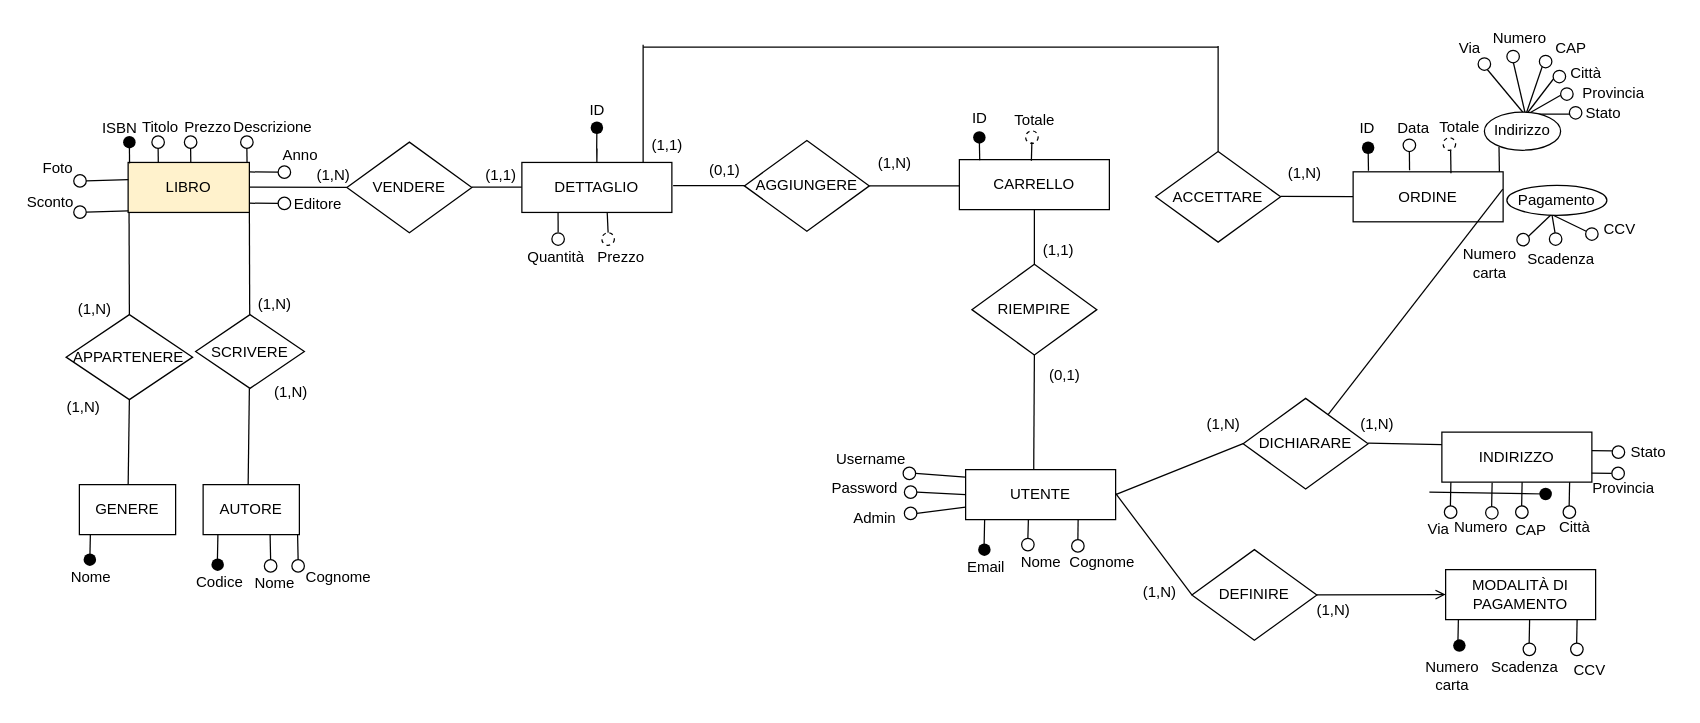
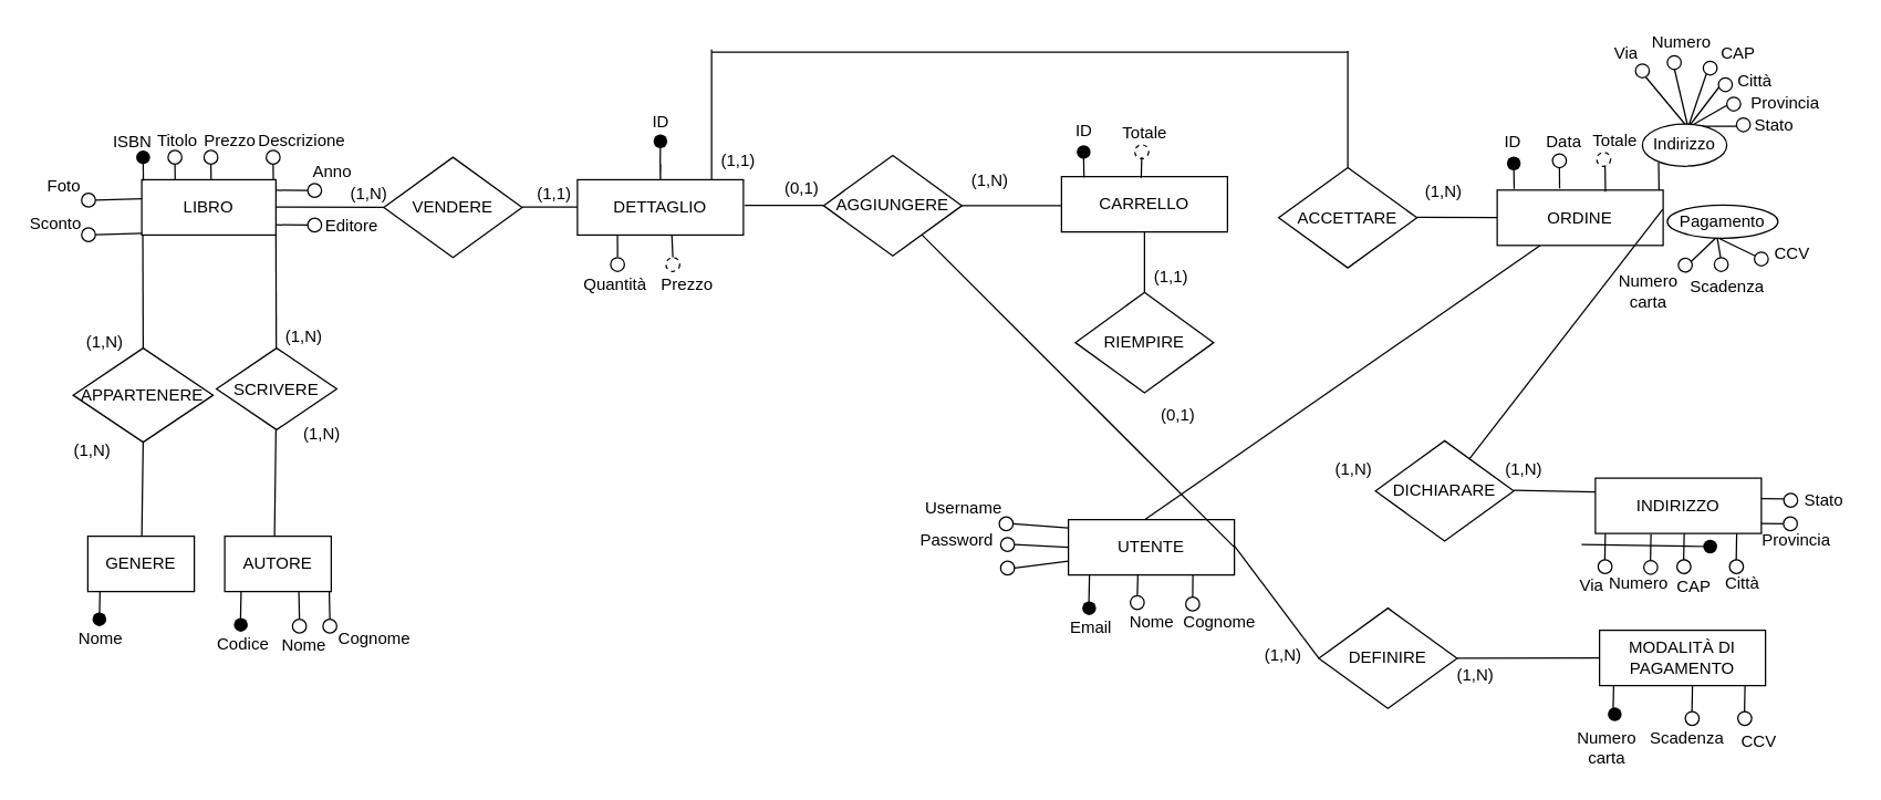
- <mxCell id="2" value="LIBRO" style="rounded=0;whiteSpace=wrap;html=1;fillColor=#fff2cc;" parent="1" vertex="1"><mxGeometry x="102" y="129.25" width="97" height="40" as="geometry" /></mxCell>
+ <mxCell id="2" value="LIBRO" style="rounded=0;whiteSpace=wrap;html=1;" parent="1" vertex="1"><mxGeometry x="102" y="129.25" width="97" height="40" as="geometry" /></mxCell>
- <mxCell id="69" value="" style="endArrow=none;html=1;rounded=0;entryX=0.5;entryY=1;entryDx=0;entryDy=0;startArrow=none;exitX=0.454;exitY=0.014;exitDx=0;exitDy=0;exitPerimeter=0;" parent="1" source="70" target="67" edge="1"><mxGeometry width="50" height="50" relative="1" as="geometry"><mxPoint x="827" y="336" as="sourcePoint" /><mxPoint x="796" y="306" as="targetPoint" /></mxGeometry></mxCell>
+ <mxCell id="69" value="" style="endArrow=none;html=1;rounded=0;startArrow=none;exitX=0.454;exitY=0.014;exitDx=0;exitDy=0;exitPerimeter=0;" parent="1" source="70" target="82" edge="1"><mxGeometry width="50" height="50" relative="1" as="geometry"><mxPoint x="827" y="336" as="sourcePoint" /><mxPoint x="796" y="306" as="targetPoint" /></mxGeometry></mxCell>
- <mxCell id="102" value="" style="endArrow=none;html=1;rounded=0;entryX=0;entryY=0.5;entryDx=0;entryDy=0;startArrow=none;exitX=1;exitY=0.5;exitDx=0;exitDy=0;" parent="1" source="70" target="101" edge="1"><mxGeometry width="50" height="50" relative="1" as="geometry"><mxPoint x="919" y="353.82" as="sourcePoint" /><mxPoint x="959" y="353.82" as="targetPoint" /></mxGeometry></mxCell>
+ <mxCell id="102" value="" style="endArrow=none;html=1;rounded=0;startArrow=none;exitX=1;exitY=0.5;exitDx=0;exitDy=0;" parent="1" source="70" target="60" edge="1"><mxGeometry width="50" height="50" relative="1" as="geometry"><mxPoint x="919" y="353.82" as="sourcePoint" /><mxPoint x="959" y="353.82" as="targetPoint" /></mxGeometry></mxCell>
- <mxCell id="186" value="Admin" style="text;html=1;align=center;verticalAlign=middle;resizable=0;points=[];autosize=1;strokeColor=none;fillColor=none;" parent="1" vertex="1"><mxGeometry x="676" y="404.5" width="45" height="19" as="geometry" /></mxCell>
- <mxCell id="110" value="" style="endArrow=open;html=1;rounded=0;entryX=0;entryY=0.5;entryDx=0;entryDy=0;startArrow=none;exitX=1;exitY=0.5;exitDx=0;exitDy=0;" parent="1" source="109" target="108" edge="1"><mxGeometry width="50" height="50" relative="1" as="geometry"><mxPoint x="1166" y="477.99" as="sourcePoint" /><mxPoint x="1206" y="477.99" as="targetPoint" /></mxGeometry></mxCell>
+ <mxCell id="110" value="" style="endArrow=none;html=1;rounded=0;entryX=0;entryY=0.5;entryDx=0;entryDy=0;startArrow=none;exitX=1;exitY=0.5;exitDx=0;exitDy=0;" parent="1" source="109" target="108" edge="1"><mxGeometry width="50" height="50" relative="1" as="geometry"><mxPoint x="1166" y="477.99" as="sourcePoint" /><mxPoint x="1206" y="477.99" as="targetPoint" /></mxGeometry></mxCell>
